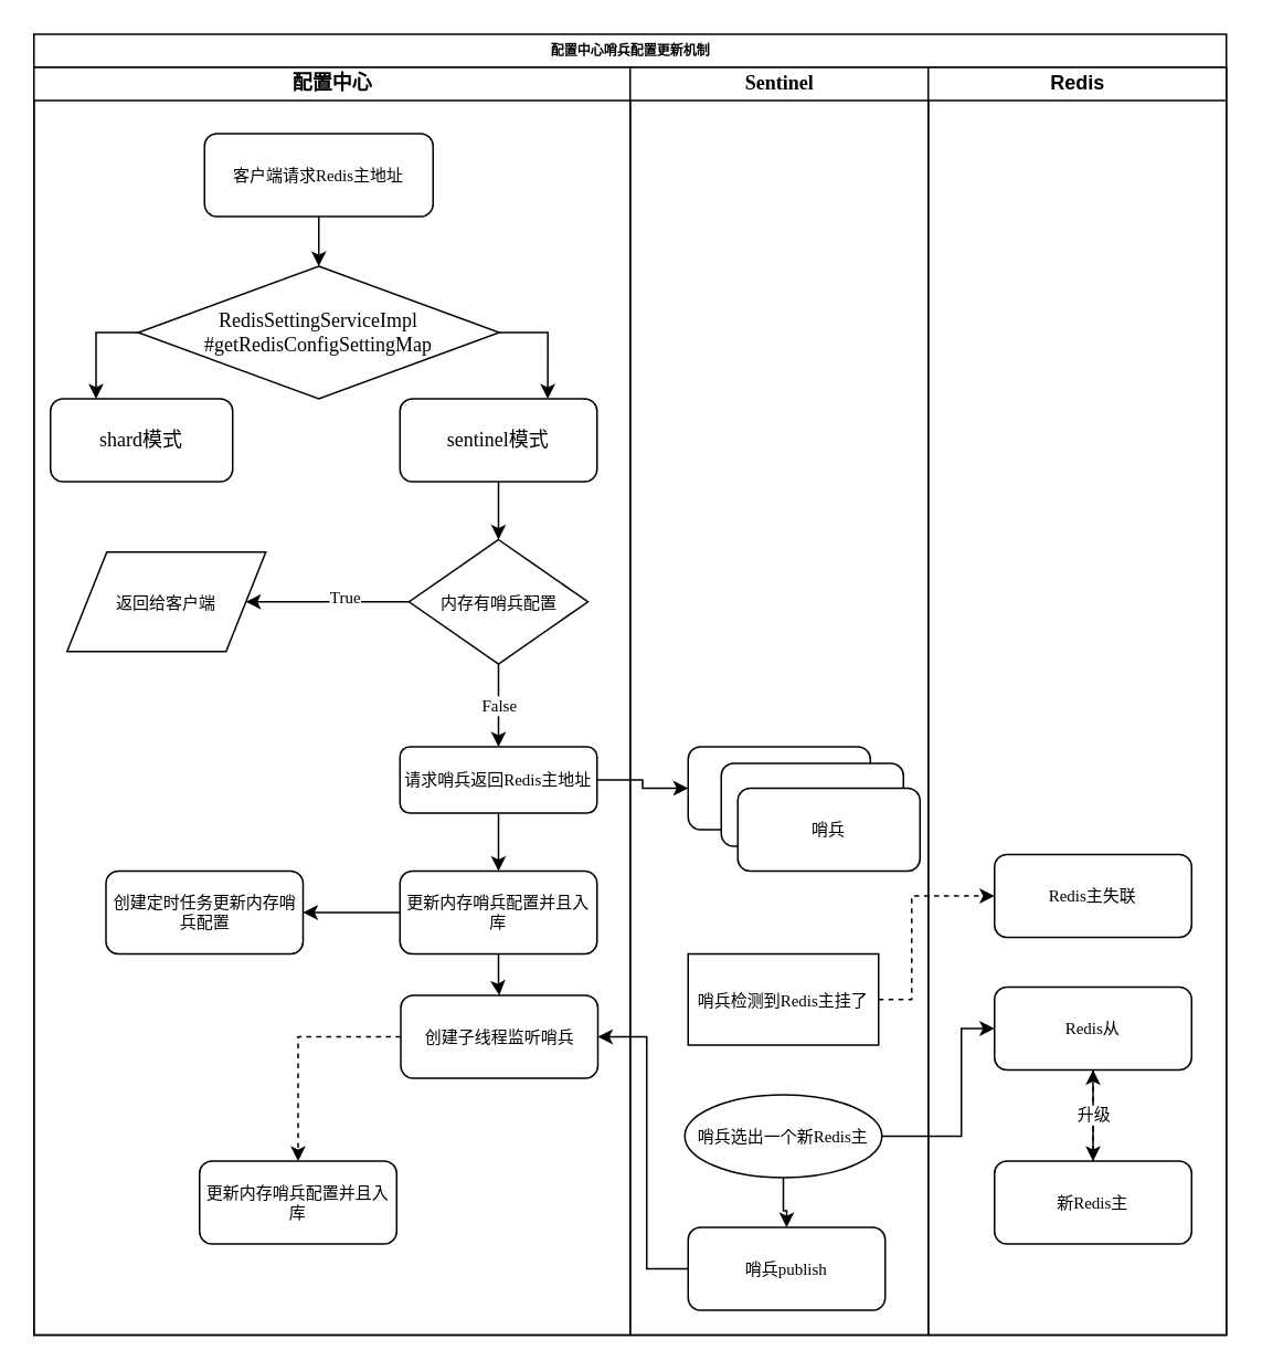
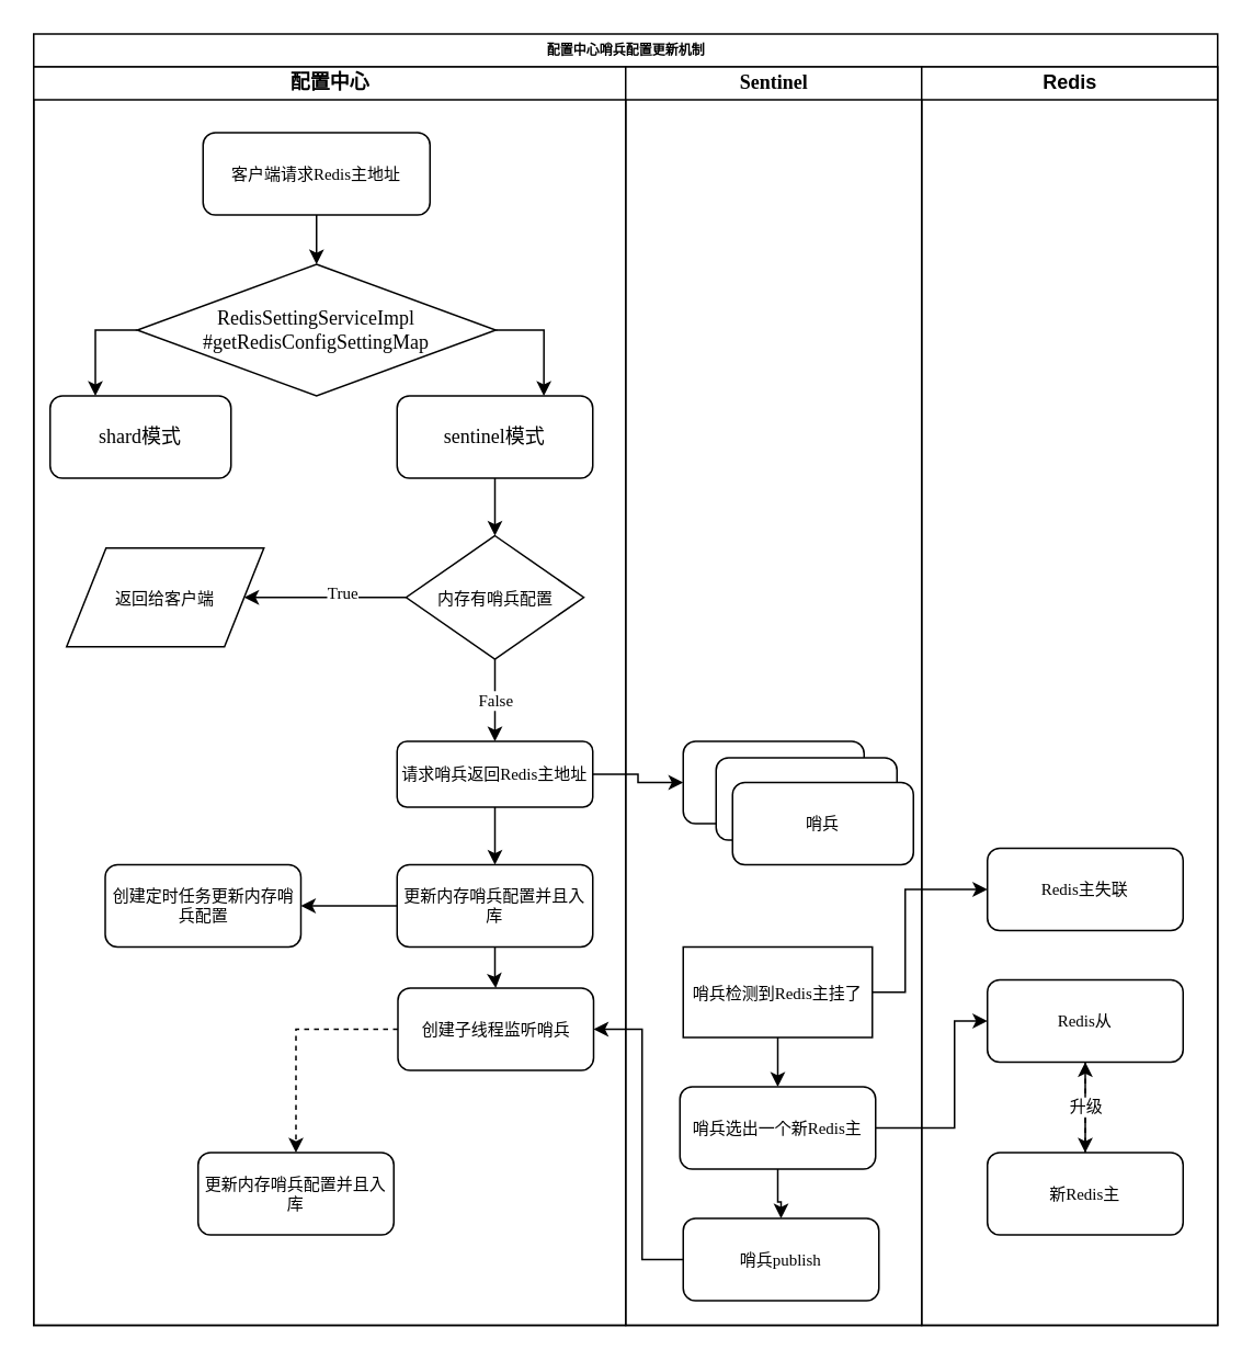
- <mxCell id="40" style="edgeStyle=orthogonalEdgeStyle;rounded=0;orthogonalLoop=1;jettySize=auto;html=1;entryX=0;entryY=0.5;entryDx=0;entryDy=0;fontFamily=Comic Sans MS;fontSize=10;dashed=1;" edge="1" parent="2" source="29" target="34"><mxGeometry relative="1" as="geometry"><Array as="points"><mxPoint x="530" y="583" /><mxPoint x="530" y="520" /></Array></mxGeometry></mxCell>
+ <mxCell id="40" style="edgeStyle=orthogonalEdgeStyle;rounded=0;orthogonalLoop=1;jettySize=auto;html=1;entryX=0;entryY=0.5;entryDx=0;entryDy=0;fontFamily=Comic Sans MS;fontSize=10;dashed=0;" edge="1" parent="2" source="29" target="34"><mxGeometry relative="1" as="geometry"><Array as="points"><mxPoint x="530" y="583" /><mxPoint x="530" y="520" /></Array></mxGeometry></mxCell>
+ <mxCell id="28" value="" style="edgeStyle=orthogonalEdgeStyle;rounded=0;orthogonalLoop=1;jettySize=auto;html=1;fontFamily=Comic Sans MS;fontSize=10;" edge="1" parent="26" source="29" target="31"><mxGeometry relative="1" as="geometry" /></mxCell>
- <mxCell id="31" value="哨兵选出一个新Redis主" style="ellipse;whiteSpace=wrap;html=1;fontFamily=Comic Sans MS;fontSize=10;" vertex="1" parent="26"><mxGeometry x="33" y="620" width="119" height="50" as="geometry" /></mxCell>
+ <mxCell id="31" value="哨兵选出一个新Redis主" style="rounded=1;whiteSpace=wrap;html=1;fontFamily=Comic Sans MS;fontSize=10;" vertex="1" parent="26"><mxGeometry x="33" y="620" width="119" height="50" as="geometry" /></mxCell>
